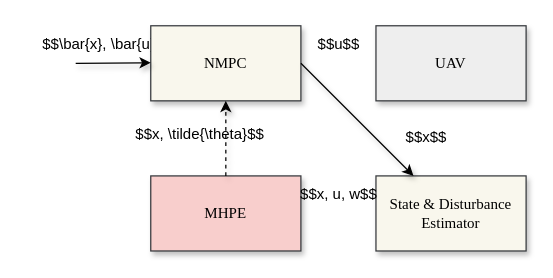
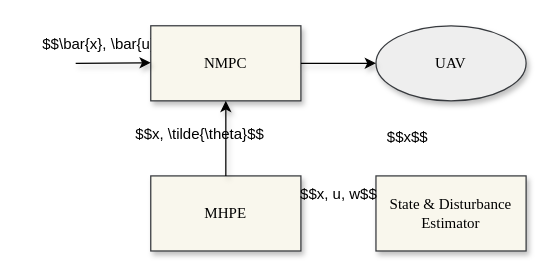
- <mxCell id="13" value="$$u$$" style="text;html=1;align=center;verticalAlign=middle;resizable=0;points=[];autosize=1;strokeColor=none;fillColor=none;shadow=1;" parent="1" vertex="1"><mxGeometry x="240" y="20" width="60" height="30" as="geometry" /></mxCell>
- <mxCell id="5" value="UAV" style="rounded=0;whiteSpace=wrap;html=1;fontFamily=Times New Roman;fillColor=#eeeeee;strokeColor=#36393d;shadow=1;" parent="1" vertex="1"><mxGeometry x="300" y="20" width="120" height="60" as="geometry" /></mxCell>
+ <mxCell id="5" value="UAV" style="ellipse;whiteSpace=wrap;html=1;fontFamily=Times New Roman;fillColor=#eeeeee;strokeColor=#36393d;shadow=1;" parent="1" vertex="1"><mxGeometry x="300" y="20" width="120" height="60" as="geometry" /></mxCell>
- <mxCell id="8" value="" style="endArrow=classic;html=1;rounded=0;exitX=1;exitY=0.5;exitDx=0;exitDy=0;shadow=1;" parent="1" target="7" edge="1" source="4"><mxGeometry width="50" height="50" relative="1" as="geometry"><mxPoint x="240" y="30" as="sourcePoint" /><mxPoint x="290" y="-20" as="targetPoint" /></mxGeometry></mxCell>
+ <mxCell id="8" value="" style="endArrow=classic;html=1;rounded=0;entryX=0;entryY=0.5;entryDx=0;entryDy=0;exitX=1;exitY=0.5;exitDx=0;exitDy=0;shadow=1;" parent="1" target="5" edge="1" source="4"><mxGeometry width="50" height="50" relative="1" as="geometry"><mxPoint x="240" y="30" as="sourcePoint" /><mxPoint x="290" y="-20" as="targetPoint" /></mxGeometry></mxCell>
- <mxCell id="12" value="$$x$$" style="text;html=1;align=center;verticalAlign=middle;resizable=0;points=[];autosize=1;strokeColor=none;fillColor=none;shadow=1;" parent="1" vertex="1"><mxGeometry x="310" y="94" width="60" height="30" as="geometry" /></mxCell>
+ <mxCell id="12" value="$$x$$" style="text;html=1;align=center;verticalAlign=middle;resizable=0;points=[];autosize=1;strokeColor=none;fillColor=none;shadow=1;" parent="1" vertex="1"><mxGeometry x="295" y="94" width="60" height="30" as="geometry" /></mxCell>
- <mxCell id="10" value="" style="endArrow=classic;html=1;rounded=0;exitX=0.5;exitY=0;exitDx=0;exitDy=0;entryX=0.5;entryY=1;entryDx=0;entryDy=0;shadow=1;dashed=1;" parent="1" source="6" target="4" edge="1"><mxGeometry width="50" height="50" relative="1" as="geometry"><mxPoint x="90" y="150" as="sourcePoint" /><mxPoint x="140" y="100" as="targetPoint" /></mxGeometry></mxCell>
+ <mxCell id="10" value="" style="endArrow=classic;html=1;rounded=0;exitX=0.5;exitY=0;exitDx=0;exitDy=0;entryX=0.5;entryY=1;entryDx=0;entryDy=0;shadow=1;" parent="1" source="6" target="4" edge="1"><mxGeometry width="50" height="50" relative="1" as="geometry"><mxPoint x="90" y="150" as="sourcePoint" /><mxPoint x="140" y="100" as="targetPoint" /></mxGeometry></mxCell>
- <mxCell id="6" value="MHPE" style="rounded=0;whiteSpace=wrap;html=1;fontFamily=Times New Roman;fillColor=#f8cecc;strokeColor=#36393d;shadow=1;" parent="1" vertex="1"><mxGeometry x="120" y="140" width="120" height="60" as="geometry" /></mxCell>
+ <mxCell id="6" value="MHPE" style="rounded=0;whiteSpace=wrap;html=1;fontFamily=Times New Roman;fillColor=#f9f7ed;strokeColor=#36393d;shadow=1;" parent="1" vertex="1"><mxGeometry x="120" y="140" width="120" height="60" as="geometry" /></mxCell>
